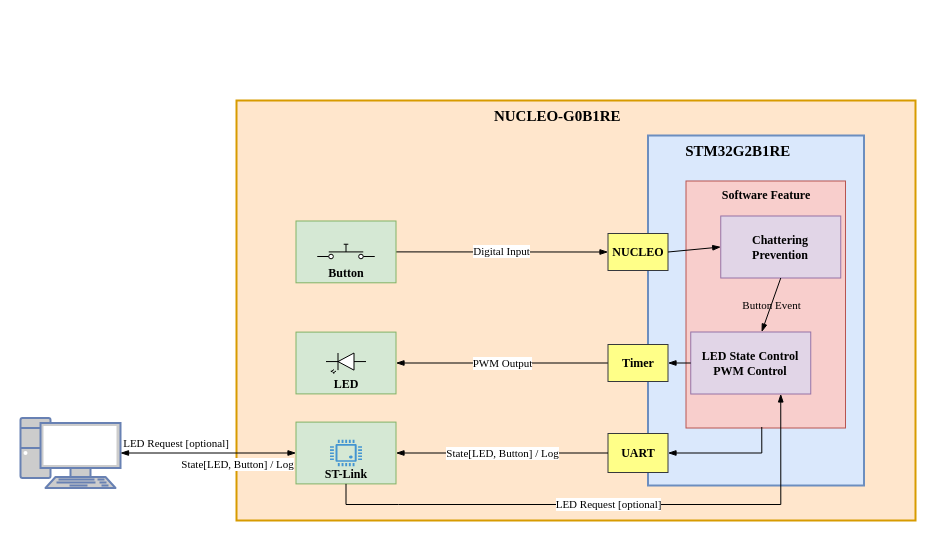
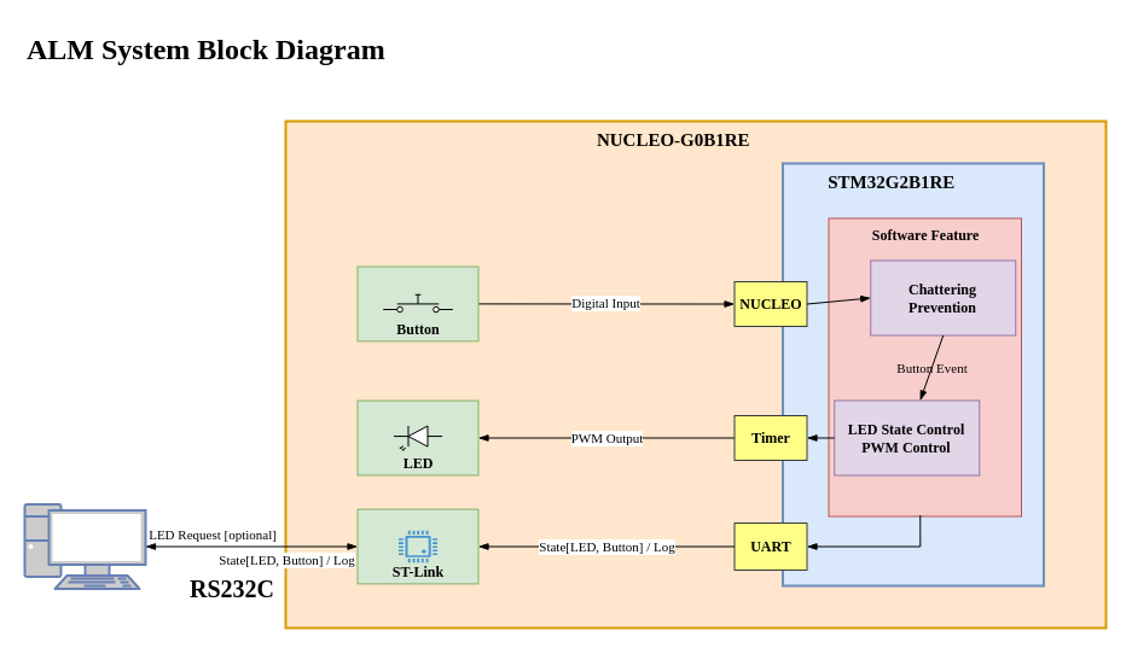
+ <mxCell id="28" value="&lt;h1 style=&quot;margin-top: 0px;&quot;&gt;ALM System Block Diagram&lt;/h1&gt;" style="text;html=1;whiteSpace=wrap;overflow=hidden;rounded=0;fontFamily=Calibri;" vertex="1" parent="1"><mxGeometry x="20" y="20" width="420" height="40" as="geometry" /></mxCell>
+ <mxCell id="22" value="RS232C" style="text;html=1;align=center;verticalAlign=middle;whiteSpace=wrap;rounded=0;fontFamily=Calibri;fontStyle=1;fontSize=20;" parent="1" vertex="1"><mxGeometry x="162" y="472" width="60" height="30" as="geometry" /></mxCell>
- <mxCell id="18" value="LED Request [optional]" style="endArrow=blockThin;startArrow=none;html=1;rounded=0;entryX=0.75;entryY=1;entryDx=0;entryDy=0;exitX=0.5;exitY=1;exitDx=0;exitDy=0;strokeWidth=1;startFill=0;endFill=1;fontFamily=Calibri;edgeStyle=orthogonalEdgeStyle;" parent="1" source="5" target="10" edge="1"><mxGeometry width="50" height="50" relative="1" as="geometry"><mxPoint x="628" y="463" as="sourcePoint" /><mxPoint x="458" y="463" as="targetPoint" /><Array as="points"><mxPoint x="398" y="504" /><mxPoint x="806" y="504" /></Array></mxGeometry></mxCell>
